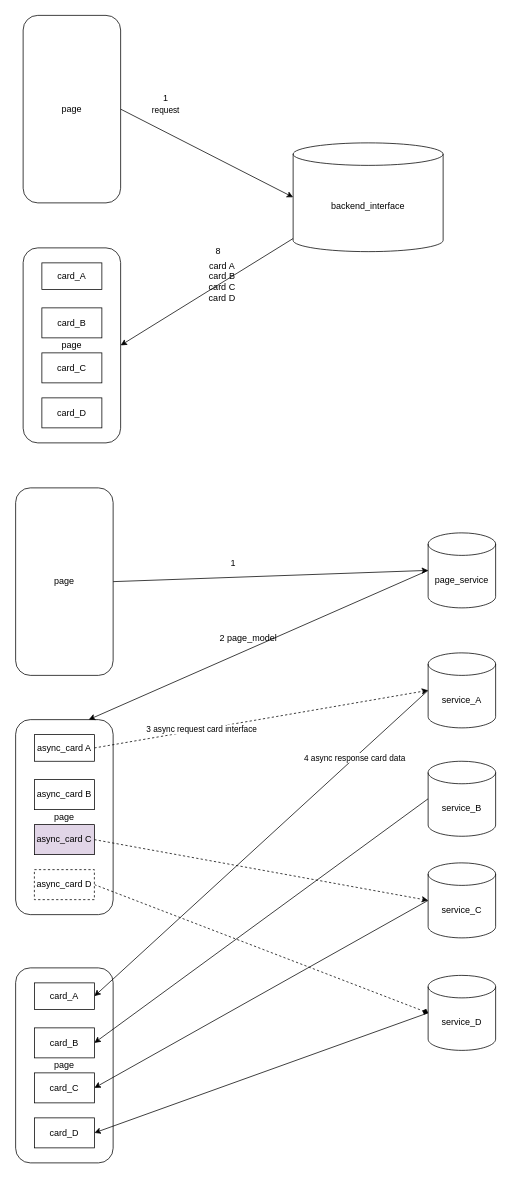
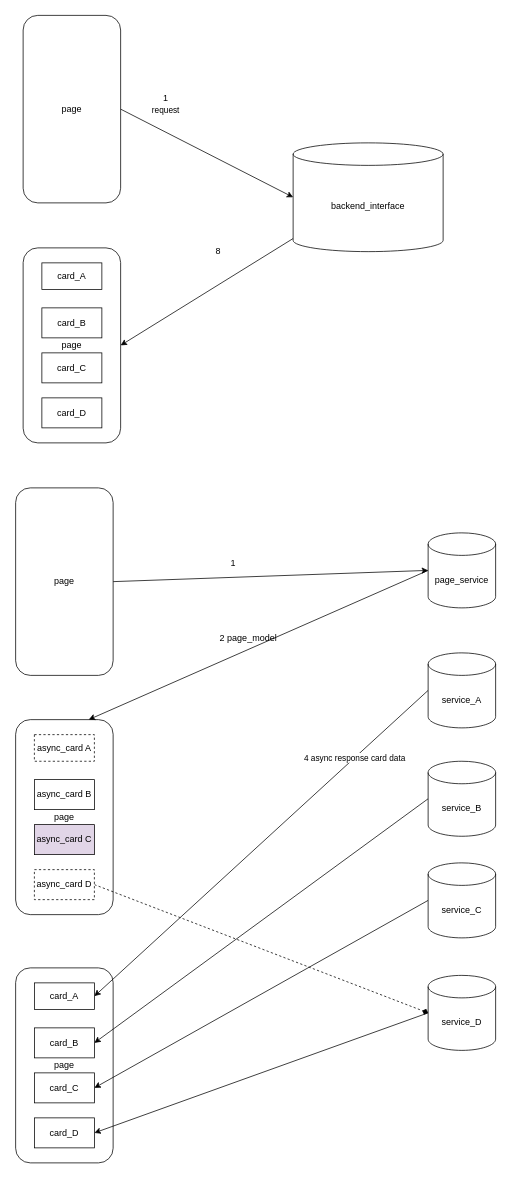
- <mxCell id="14" value="card A&lt;br&gt;card B&lt;br&gt;card C&lt;br&gt;card D" style="text;html=1;align=center;verticalAlign=middle;resizable=0;points=[];autosize=1;strokeColor=none;" parent="1" vertex="1"><mxGeometry x="270" y="345" width="50" height="60" as="geometry" /></mxCell>
- <mxCell id="17" style="rounded=0;orthogonalLoop=1;jettySize=auto;html=1;dashed=1;entryX=0;entryY=0.5;entryDx=0;entryDy=0;entryPerimeter=0;exitX=1;exitY=0.5;exitDx=0;exitDy=0;" parent="1" source="37" target="25" edge="1"><mxGeometry relative="1" as="geometry"><mxPoint x="210" y="840" as="sourcePoint" /><mxPoint x="490" y="870" as="targetPoint" /></mxGeometry></mxCell>
- <mxCell id="18" value="3 async request card interface" style="edgeLabel;html=1;align=center;verticalAlign=middle;resizable=0;points=[];" vertex="1" connectable="0" parent="17"><mxGeometry x="-0.356" y="1" relative="1" as="geometry"><mxPoint as="offset" /></mxGeometry></mxCell>
- <mxCell id="37" value="async_card A" style="rounded=0;whiteSpace=wrap;html=1;" parent="1" vertex="1"><mxGeometry x="45" y="979" width="80" height="35.5" as="geometry" /></mxCell>
+ <mxCell id="37" value="async_card A" style="rounded=0;whiteSpace=wrap;html=1;dashed=1;" parent="1" vertex="1"><mxGeometry x="45" y="979" width="80" height="35.5" as="geometry" /></mxCell>
- <mxCell id="19" style="edgeStyle=none;rounded=0;orthogonalLoop=1;jettySize=auto;html=1;exitX=1;exitY=0.5;exitDx=0;exitDy=0;entryX=0;entryY=0.5;entryDx=0;entryDy=0;entryPerimeter=0;dashed=1;" parent="1" source="39" target="29" edge="1"><mxGeometry relative="1" as="geometry"><mxPoint x="210" y="1045.5" as="sourcePoint" /><mxPoint x="520" y="1122.5" as="targetPoint" /></mxGeometry></mxCell>
